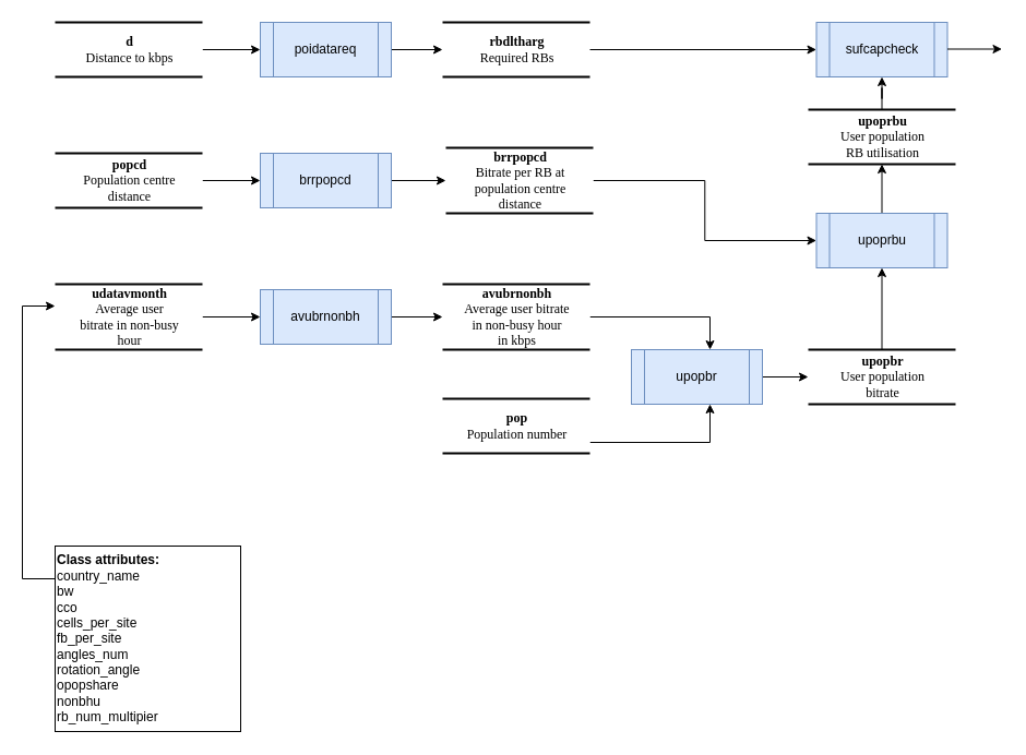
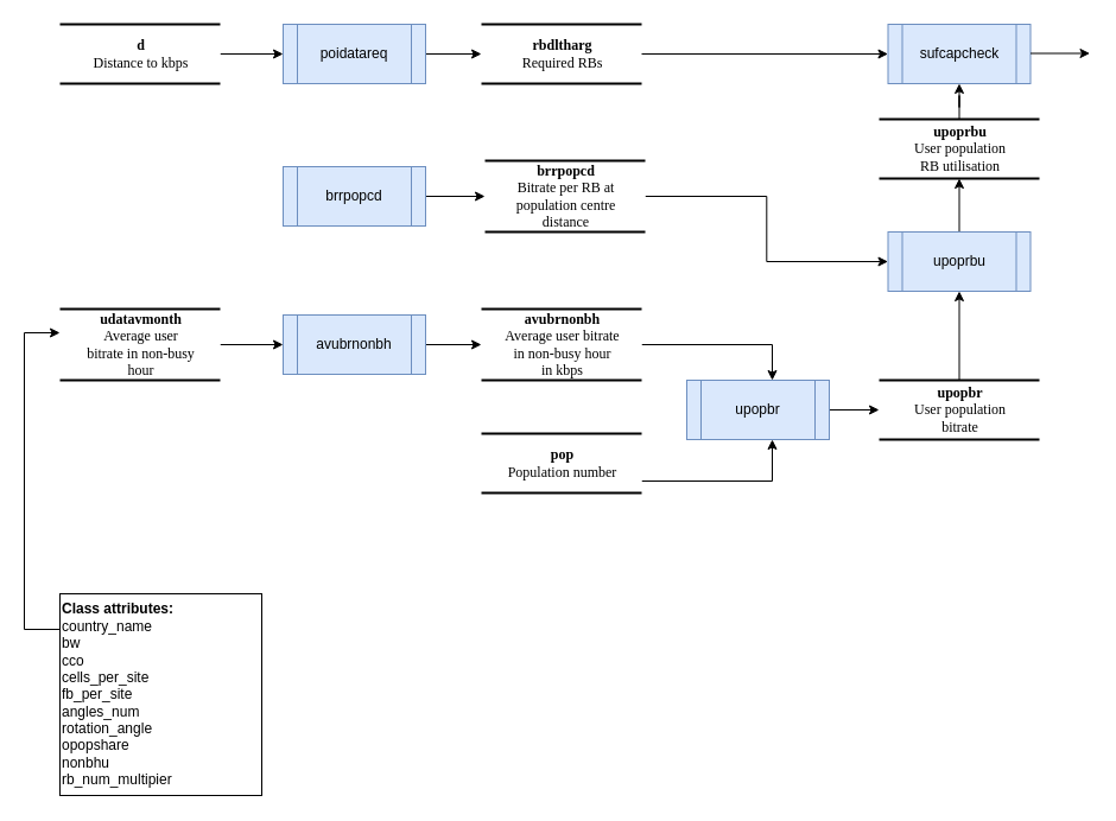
- <mxCell id="5" value="&lt;div&gt;&lt;b&gt;popcd&lt;/b&gt;&lt;/div&gt;Population centre&lt;div&gt;distance&lt;/div&gt;" style="html=1;rounded=0;shadow=0;comic=0;labelBackgroundColor=none;strokeWidth=2;fontFamily=Verdana;fontSize=12;align=center;shape=mxgraph.ios7ui.horLines;" vertex="1" parent="1"><mxGeometry x="50" y="140" width="135" height="50" as="geometry" /></mxCell>
- <mxCell id="4" value="" style="edgeStyle=orthogonalEdgeStyle;rounded=0;orthogonalLoop=1;jettySize=auto;html=1;" edge="1" parent="1" source="5" target="17"><mxGeometry relative="1" as="geometry" /></mxCell>
